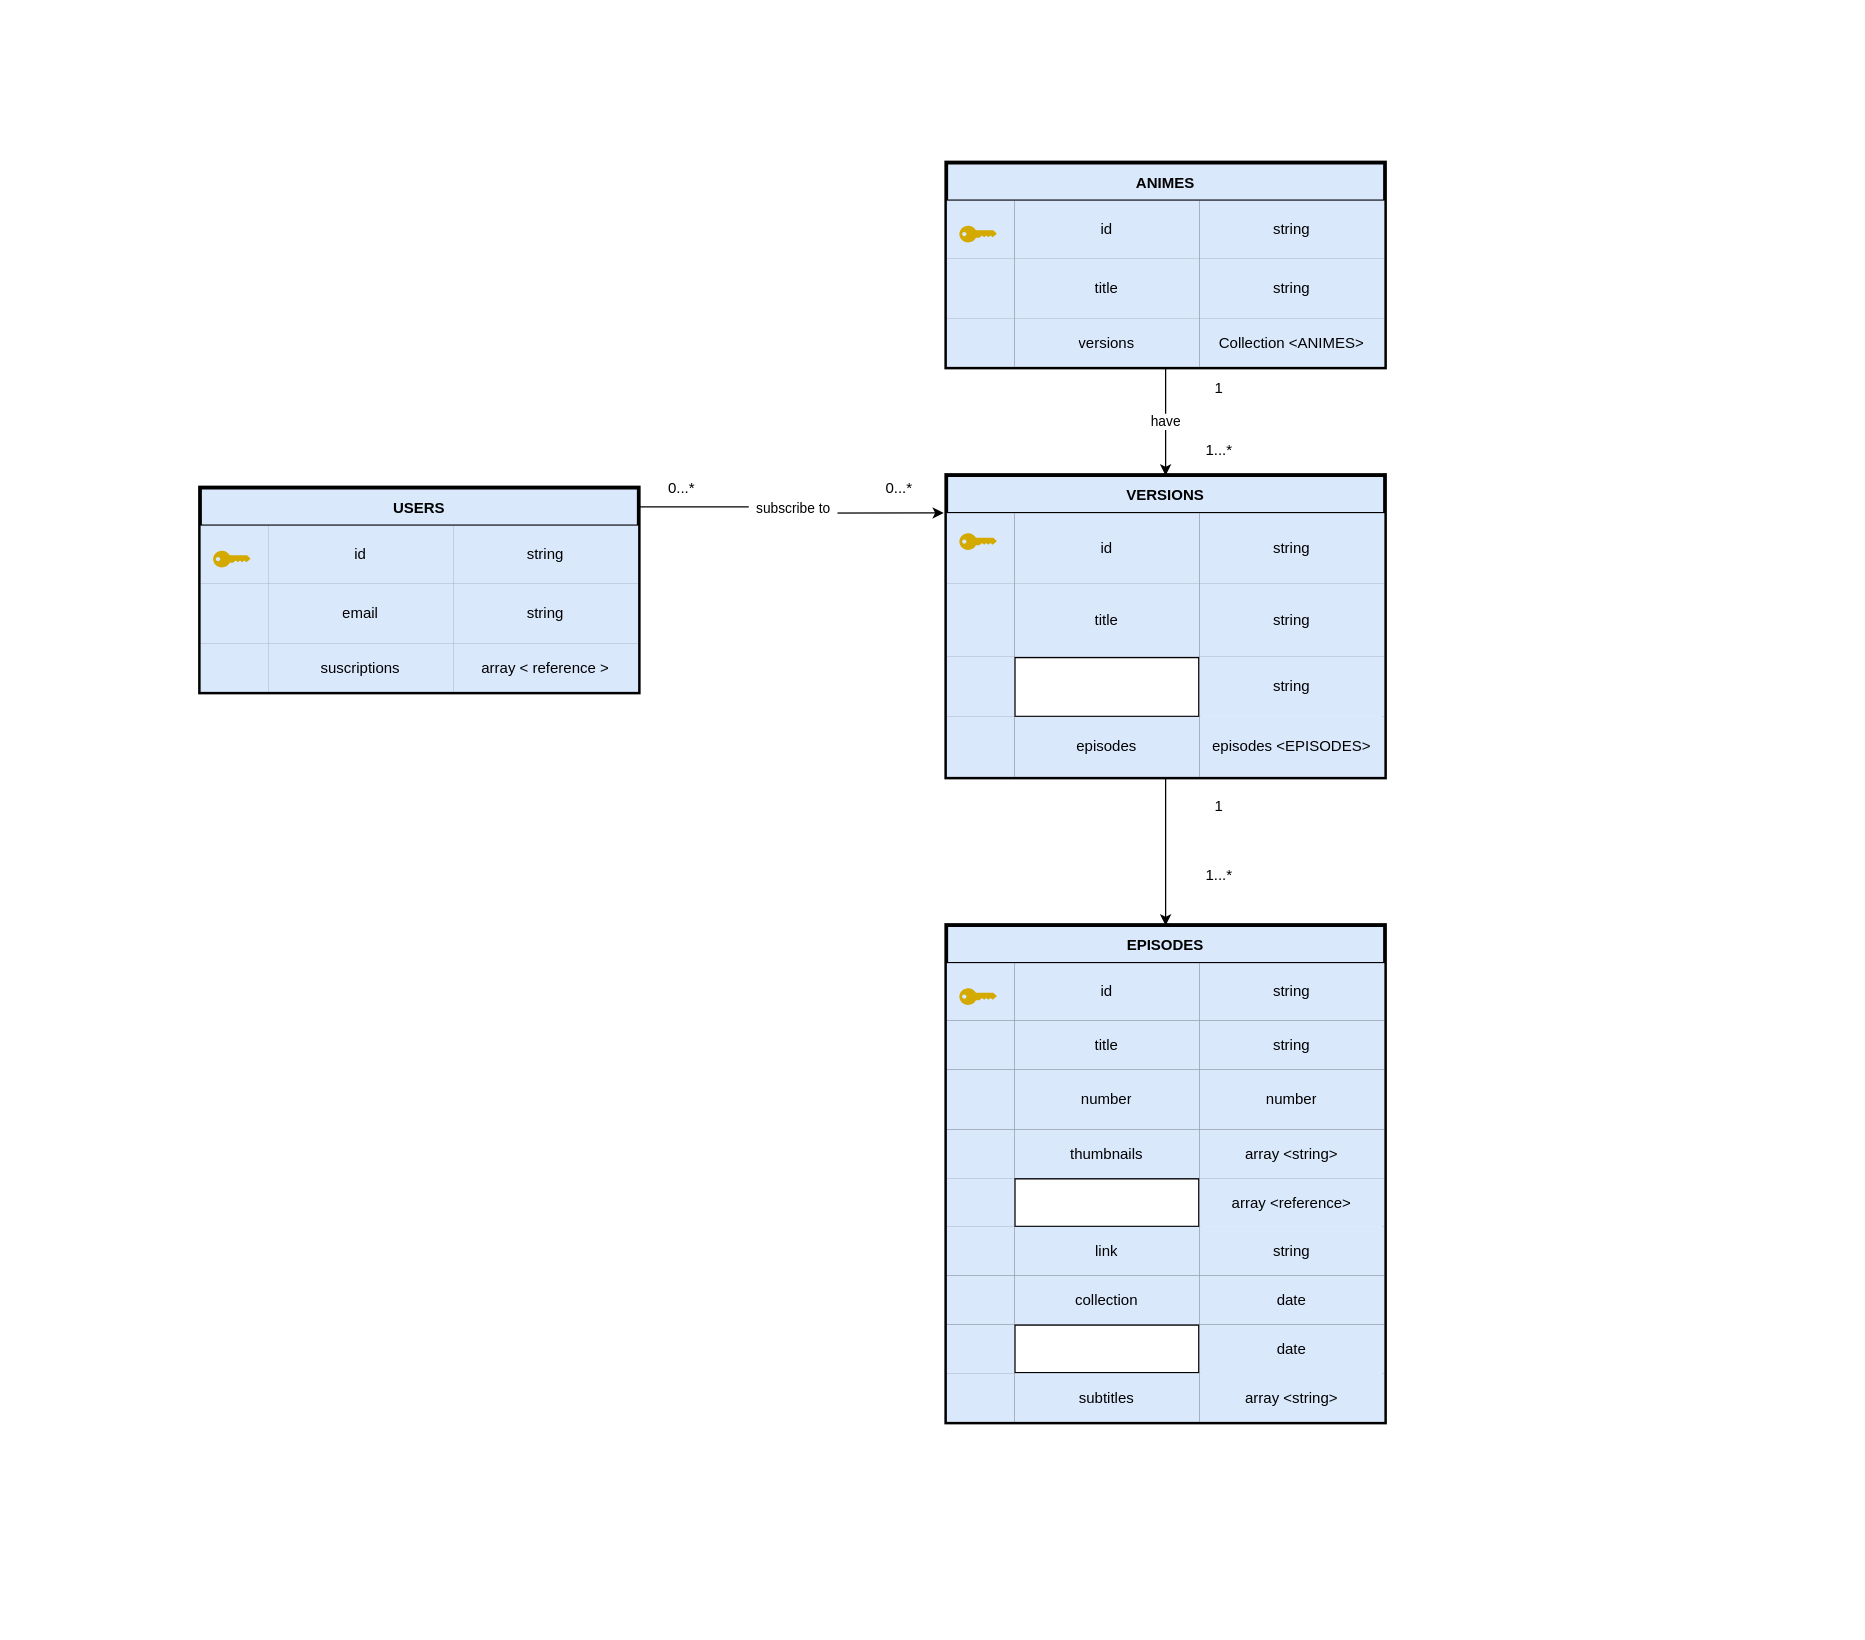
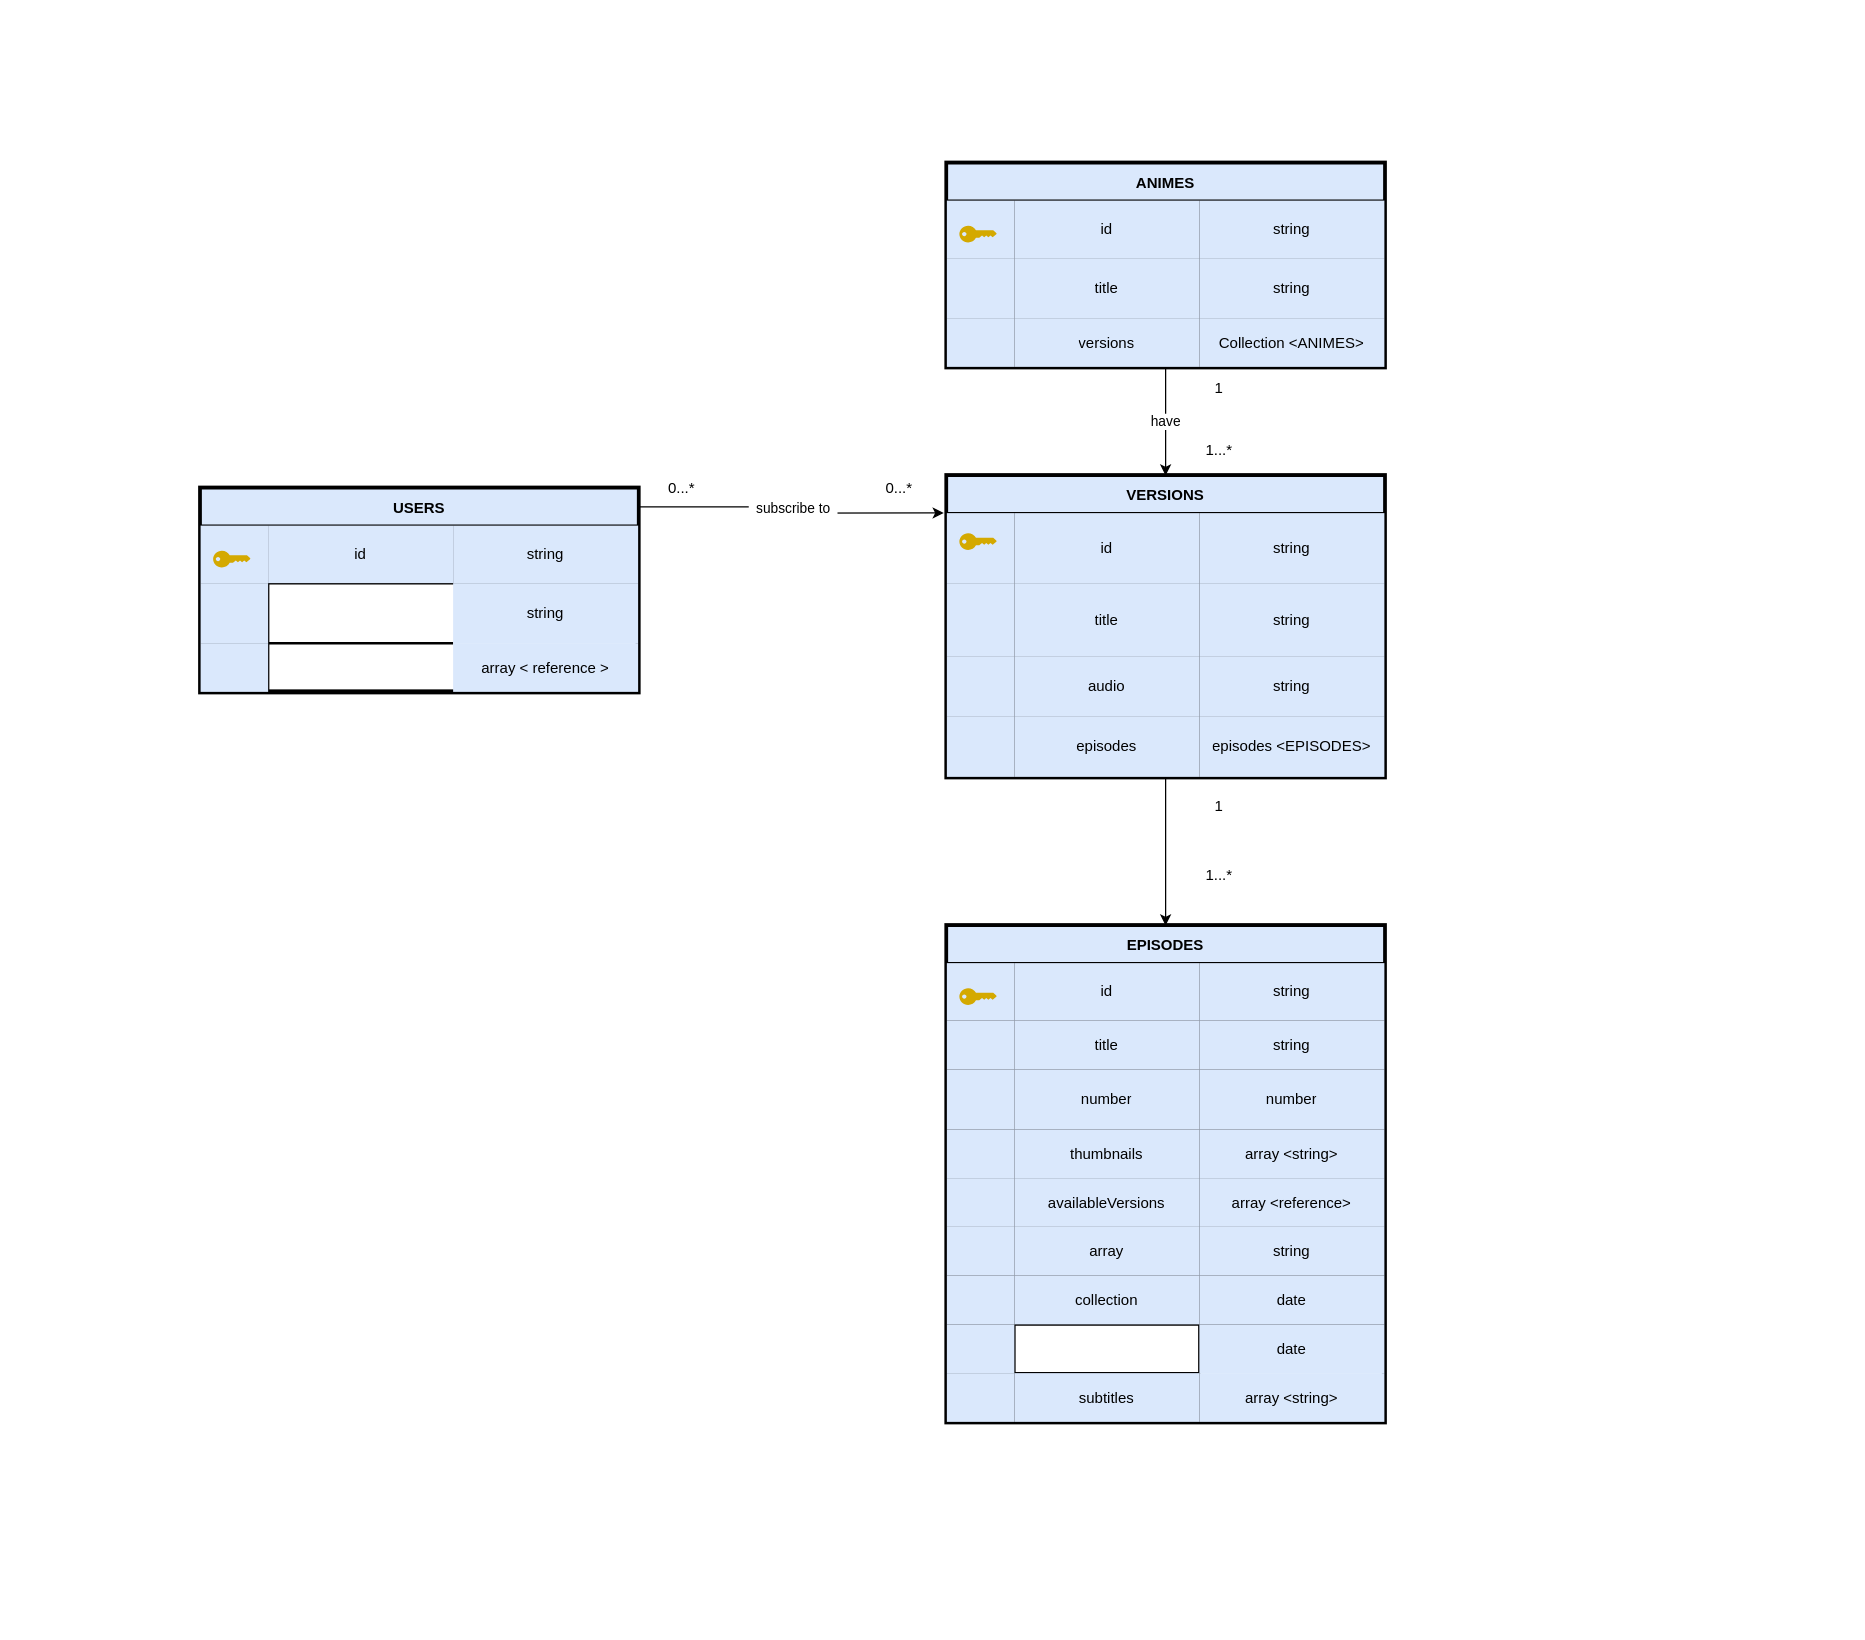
- <mxCell id="13" value="email" style="shape=partialRectangle;html=1;whiteSpace=wrap;connectable=0;fillColor=#dae8fc;top=0;left=0;bottom=0;right=0;overflow=hidden;pointerEvents=1;strokeColor=#6c8ebf;strokeWidth=0;" parent="11" vertex="1"><mxGeometry x="54" width="148" height="48" as="geometry"><mxRectangle width="148" height="48" as="alternateBounds" /></mxGeometry></mxCell>
- <mxCell id="17" value="suscriptions" style="shape=partialRectangle;html=1;whiteSpace=wrap;connectable=0;fillColor=#dae8fc;top=0;left=0;bottom=0;right=0;overflow=hidden;pointerEvents=1;strokeColor=default;strokeWidth=0;" parent="15" vertex="1"><mxGeometry x="54" width="148" height="39" as="geometry"><mxRectangle width="148" height="39" as="alternateBounds" /></mxGeometry></mxCell>
+ <mxCell id="56" value="audio" style="shape=partialRectangle;html=1;whiteSpace=wrap;connectable=0;fillColor=#dae8fc;top=0;left=0;bottom=0;right=0;overflow=hidden;pointerEvents=1;strokeColor=default;strokeWidth=0;" parent="54" vertex="1"><mxGeometry x="54" width="148" height="48" as="geometry"><mxRectangle width="148" height="48" as="alternateBounds" /></mxGeometry></mxCell>
+ <mxCell id="83" value="availableVersions" style="shape=partialRectangle;html=1;whiteSpace=wrap;connectable=0;fillColor=#dae8fc;top=0;left=0;bottom=0;right=0;overflow=hidden;pointerEvents=1;strokeColor=default;strokeWidth=0;" parent="81" vertex="1"><mxGeometry x="54" width="148" height="39" as="geometry"><mxRectangle width="148" height="39" as="alternateBounds" /></mxGeometry></mxCell>
- <mxCell id="87" value="link" style="shape=partialRectangle;html=1;whiteSpace=wrap;connectable=0;fillColor=#dae8fc;top=0;left=0;bottom=0;right=0;overflow=hidden;pointerEvents=1;strokeColor=default;strokeWidth=0;" parent="85" vertex="1"><mxGeometry x="54" width="148" height="39" as="geometry"><mxRectangle width="148" height="39" as="alternateBounds" /></mxGeometry></mxCell>
+ <mxCell id="87" value="array" style="shape=partialRectangle;html=1;whiteSpace=wrap;connectable=0;fillColor=#dae8fc;top=0;left=0;bottom=0;right=0;overflow=hidden;pointerEvents=1;strokeColor=default;strokeWidth=0;" parent="85" vertex="1"><mxGeometry x="54" width="148" height="39" as="geometry"><mxRectangle width="148" height="39" as="alternateBounds" /></mxGeometry></mxCell>
